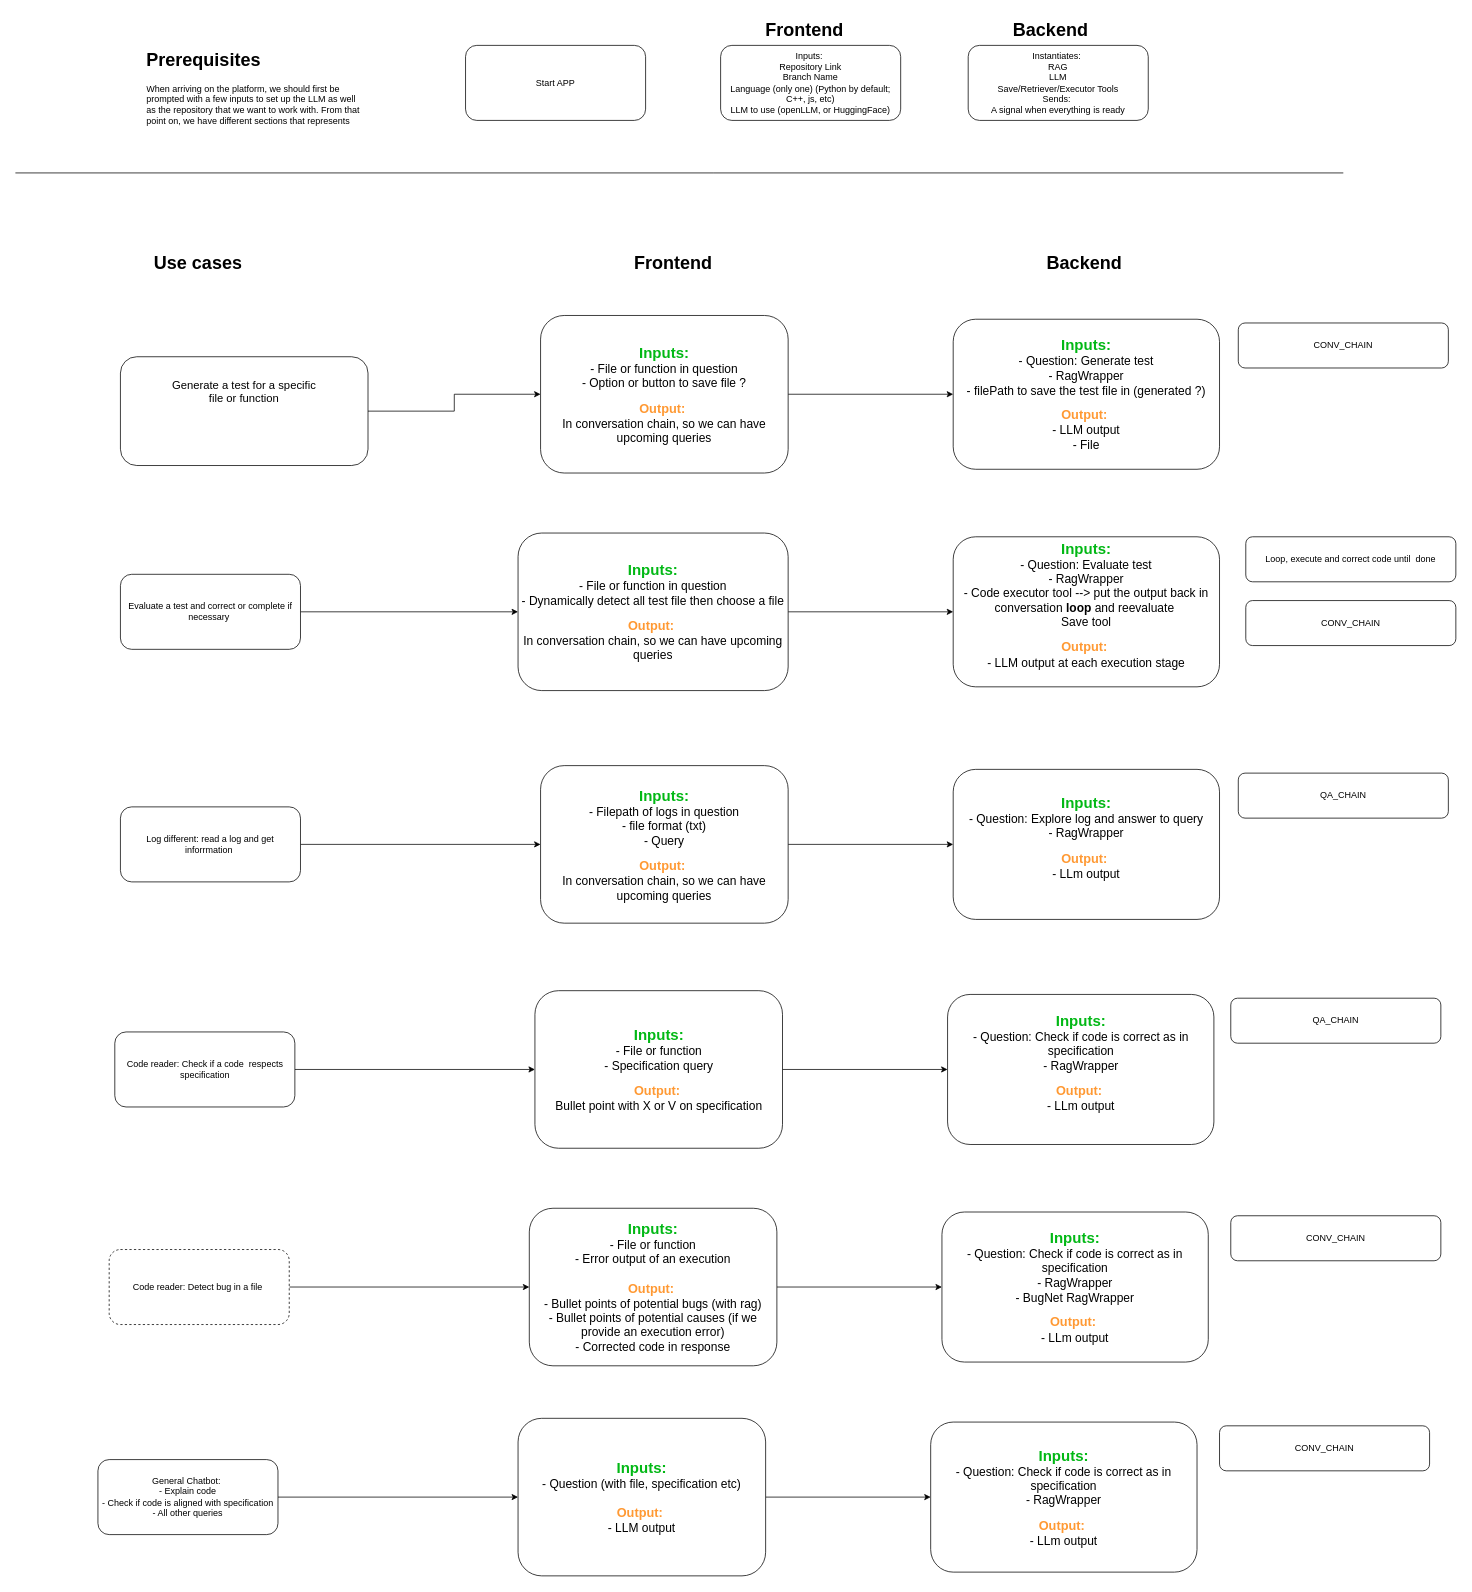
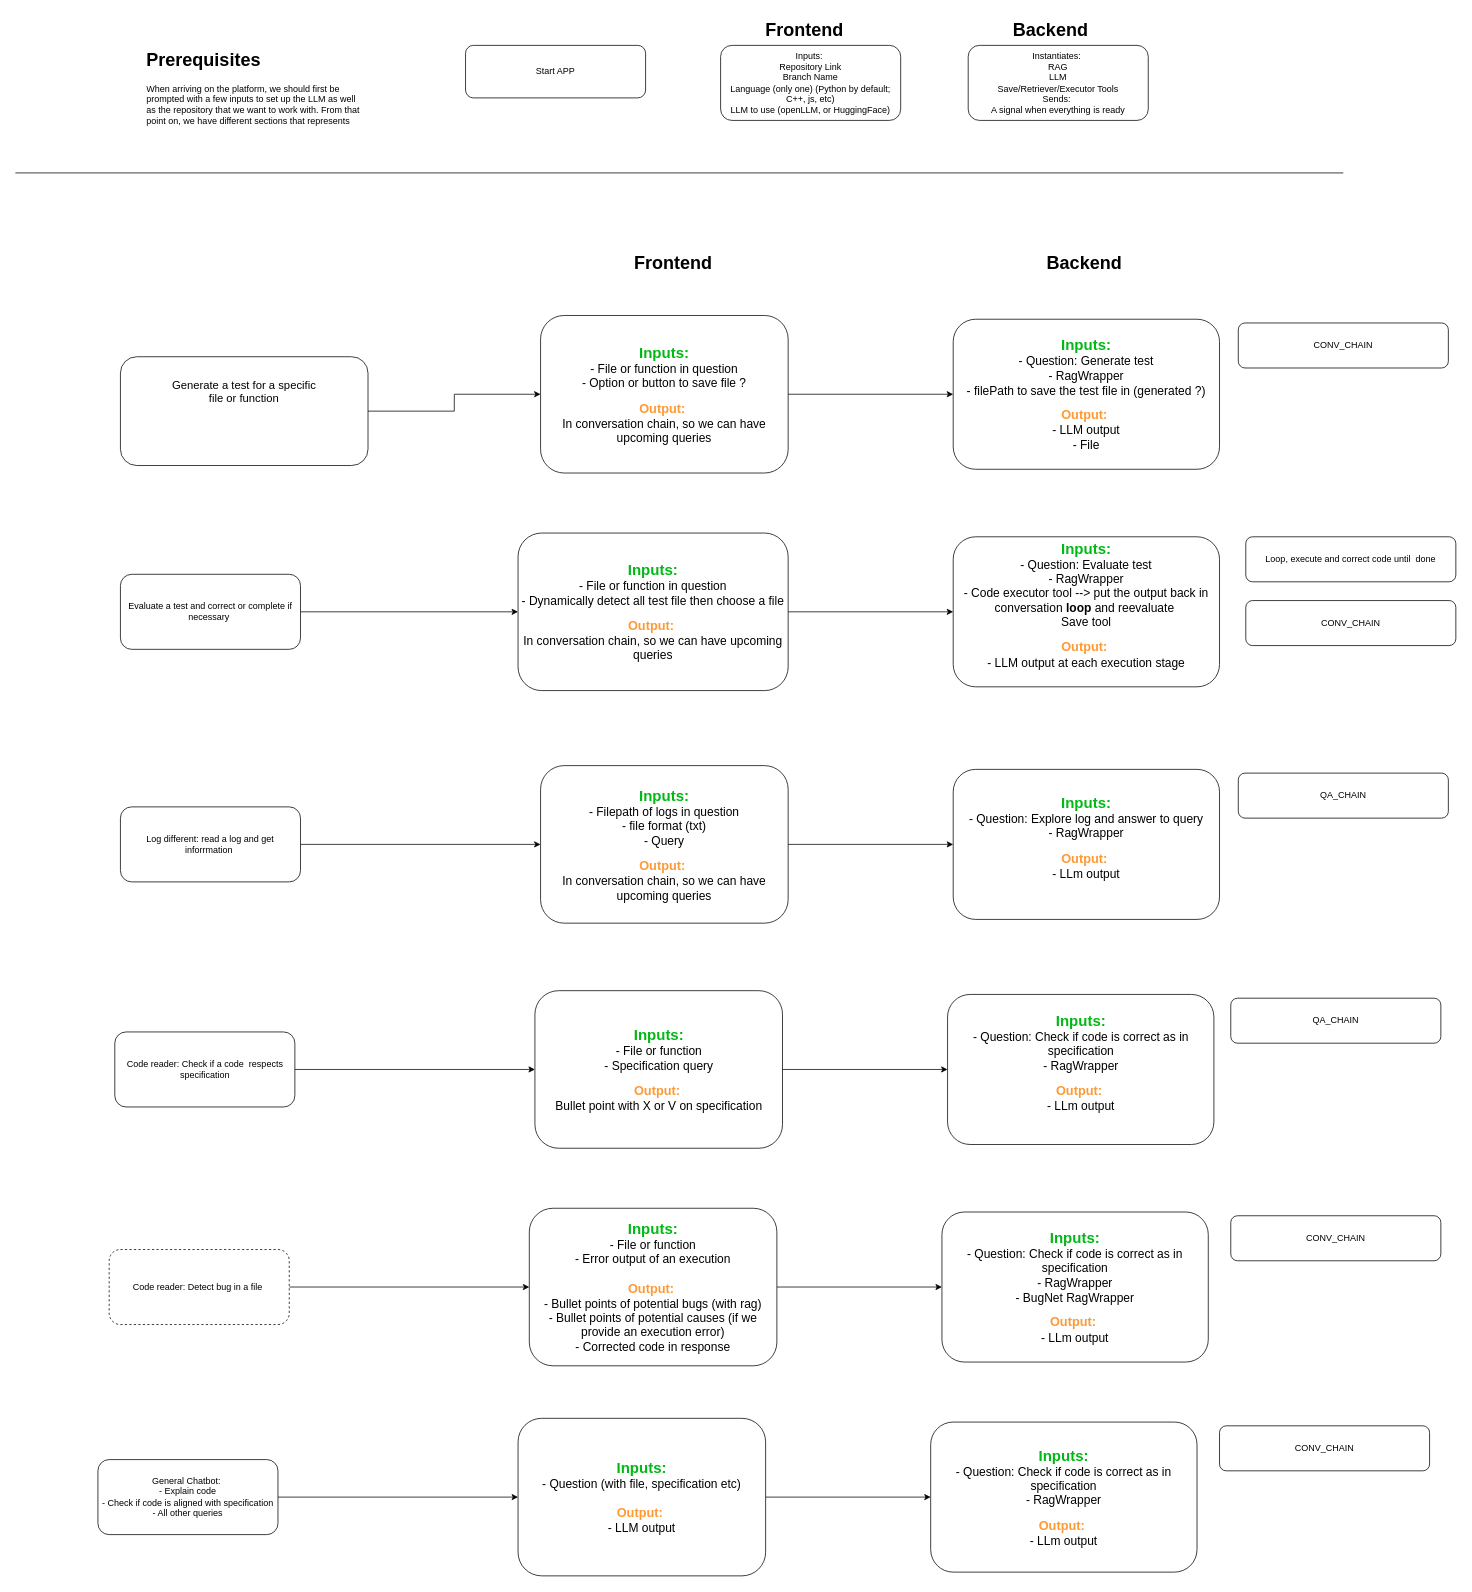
- <mxCell id="8" value="Start APP" style="rounded=1;whiteSpace=wrap;html=1;" parent="1" vertex="1"><mxGeometry x="620" y="60" width="240" height="100" as="geometry" /></mxCell>
+ <mxCell id="8" value="Start APP" style="rounded=1;whiteSpace=wrap;html=1;" parent="1" vertex="1"><mxGeometry x="620" y="60" width="240" height="70" as="geometry" /></mxCell>
- <mxCell id="4" value="&lt;h1&gt;&lt;span style=&quot;background-color: initial;&quot;&gt;Use cases&lt;/span&gt;&lt;/h1&gt;" style="text;html=1;strokeColor=none;fillColor=none;spacing=5;spacingTop=-20;whiteSpace=wrap;overflow=hidden;rounded=0;" parent="1" vertex="1"><mxGeometry x="200" y="330" width="130" height="40" as="geometry" /></mxCell>
